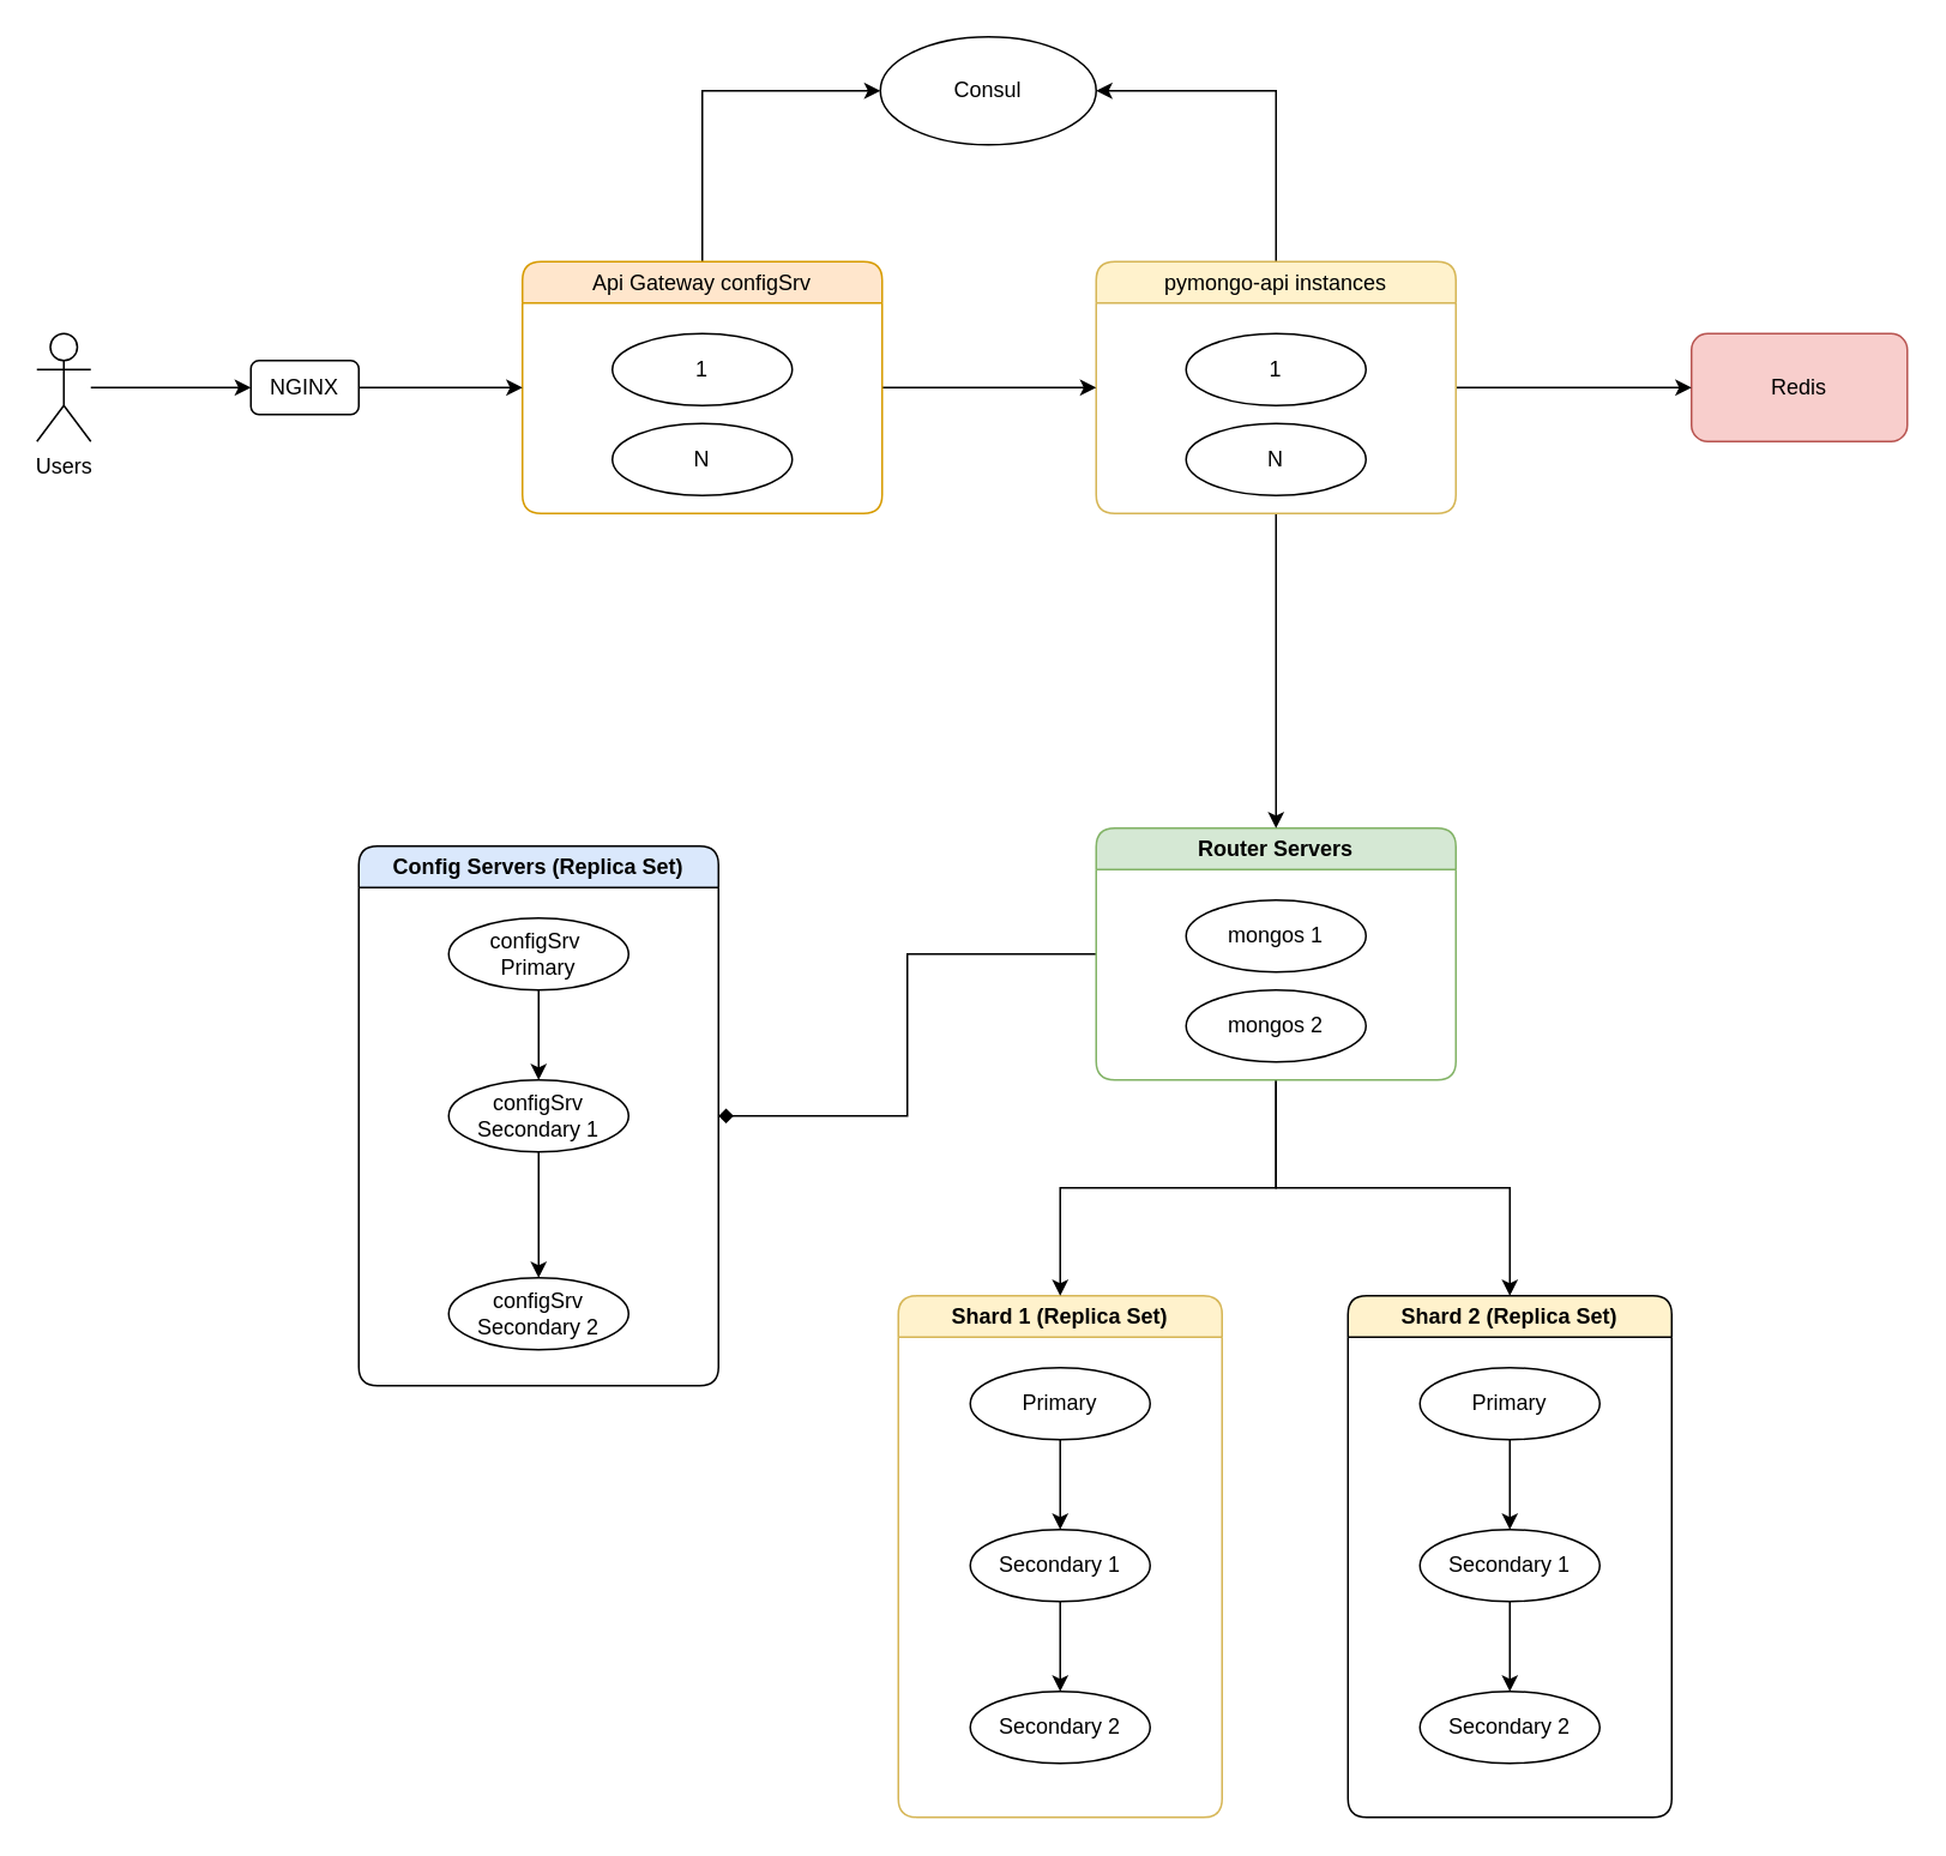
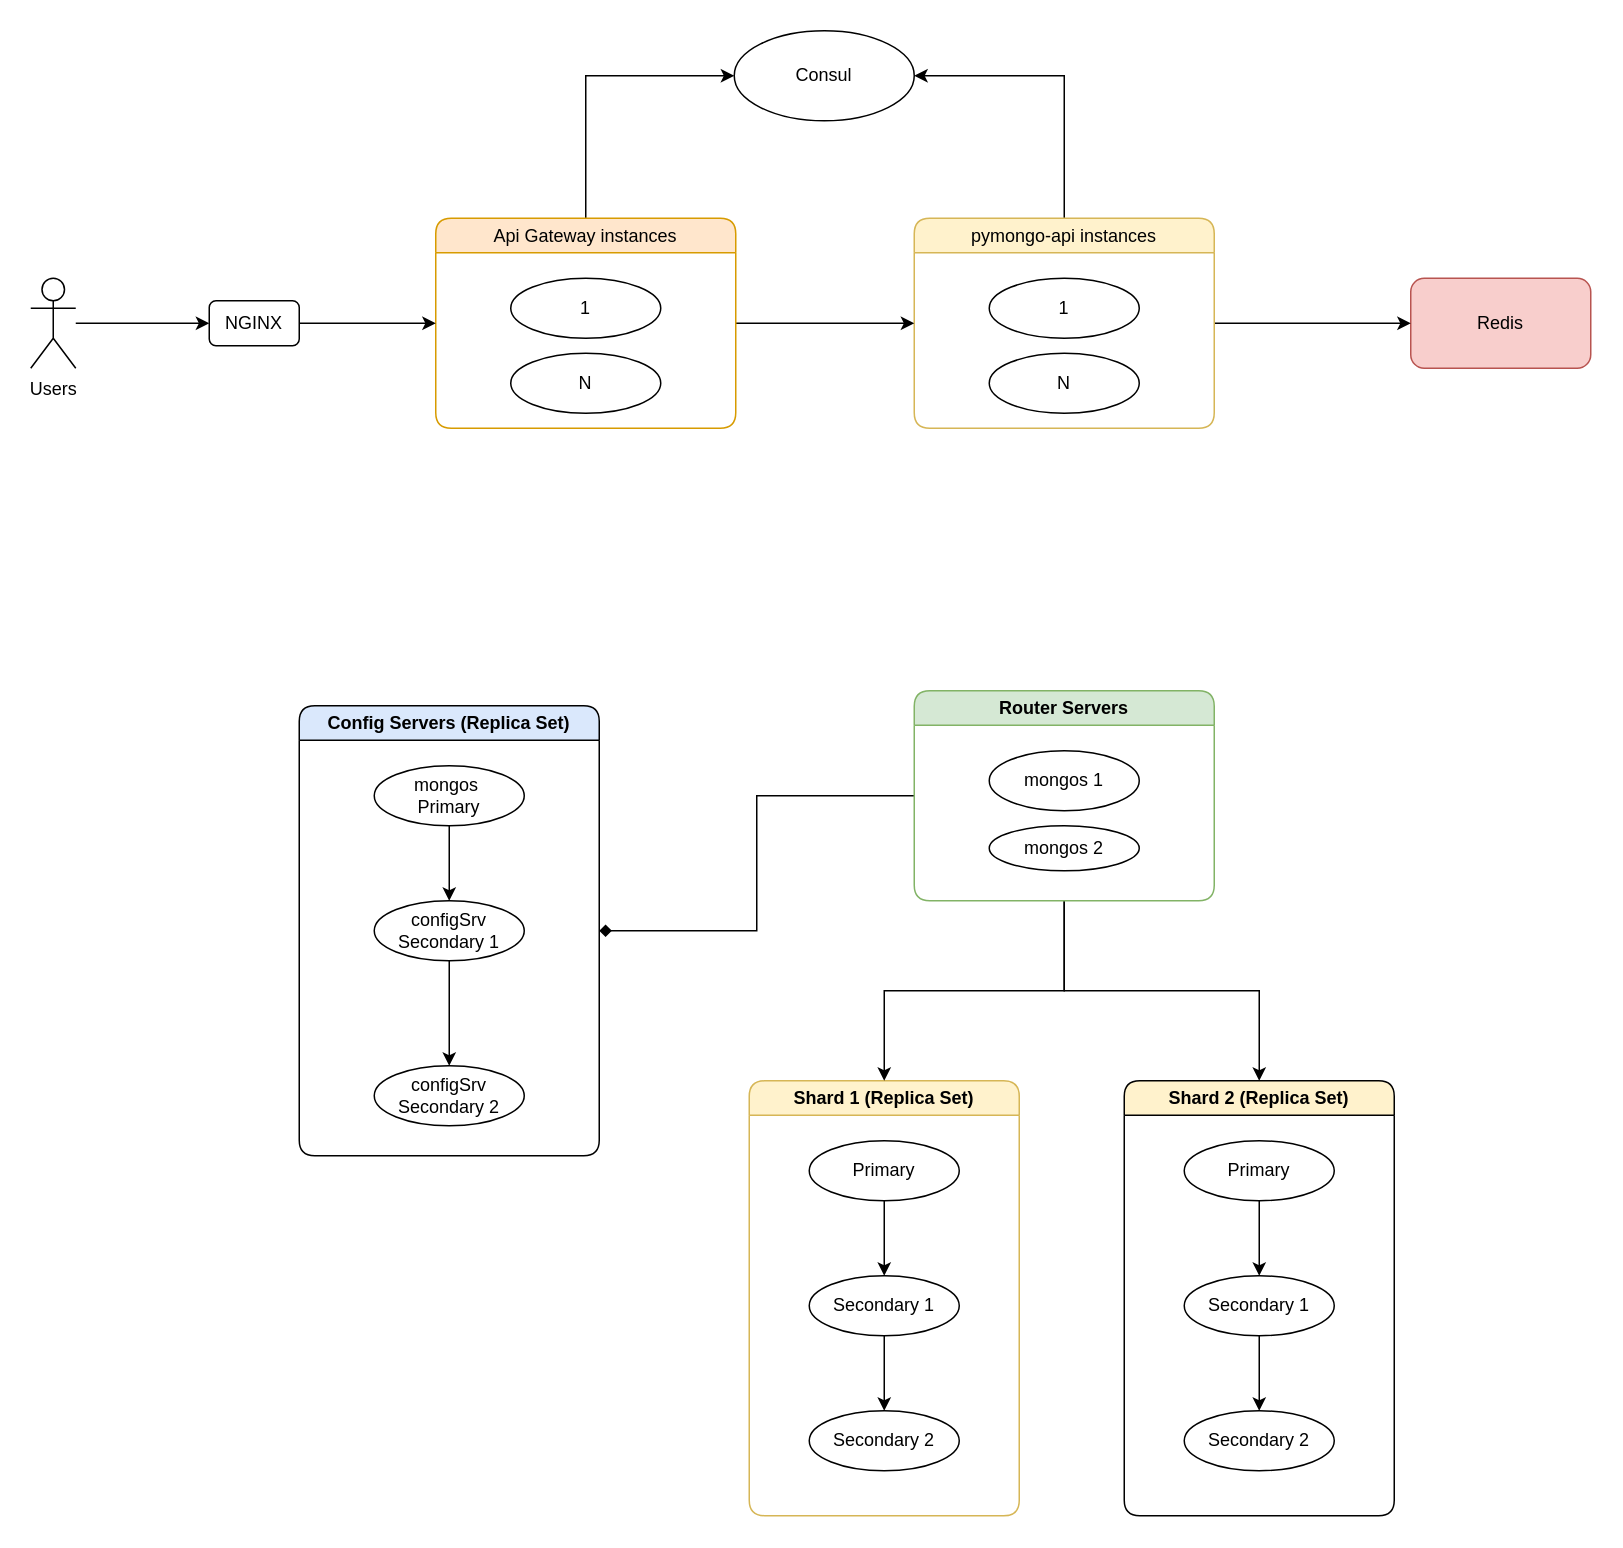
- <mxCell id="37" value="&lt;span style=&quot;font-weight: 400;&quot;&gt;Api Gateway configSrv&lt;/span&gt;" style="swimlane;rounded=1;whiteSpace=wrap;html=1;fillColor=#ffe6cc;strokeColor=#d79b00;" vertex="1" parent="1"><mxGeometry x="290" y="145" width="200" height="140" as="geometry" /></mxCell>
+ <mxCell id="37" value="&lt;span style=&quot;font-weight: 400;&quot;&gt;Api Gateway instances&lt;/span&gt;" style="swimlane;rounded=1;whiteSpace=wrap;html=1;fillColor=#ffe6cc;strokeColor=#d79b00;" vertex="1" parent="1"><mxGeometry x="290" y="145" width="200" height="140" as="geometry" /></mxCell>
- <mxCell id="28" style="edgeStyle=orthogonalEdgeStyle;rounded=0;orthogonalLoop=1;jettySize=auto;html=1;entryX=0.5;entryY=0;entryDx=0;entryDy=0;" edge="1" parent="1" source="30" target="23"><mxGeometry relative="1" as="geometry" /></mxCell>
- <mxCell id="4" value="configSrv&amp;nbsp;&lt;div&gt;Primary&lt;/div&gt;" style="ellipse;whiteSpace=wrap;html=1;fillColor=#ffffff;" parent="2" vertex="1"><mxGeometry x="50" y="40" width="100" height="40" as="geometry" /></mxCell>
+ <mxCell id="4" value="mongos&amp;nbsp;&lt;div&gt;Primary&lt;/div&gt;" style="ellipse;whiteSpace=wrap;html=1;fillColor=#ffffff;" parent="2" vertex="1"><mxGeometry x="50" y="40" width="100" height="40" as="geometry" /></mxCell>
- <mxCell id="25" value="mongos 2" style="ellipse;whiteSpace=wrap;html=1;fillColor=#ffffff;" parent="23" vertex="1"><mxGeometry x="50" y="90" width="100" height="40" as="geometry" /></mxCell>
+ <mxCell id="25" value="mongos 2" style="ellipse;whiteSpace=wrap;html=1;fillColor=#ffffff;" parent="23" vertex="1"><mxGeometry x="50" y="90" width="100" height="30" as="geometry" /></mxCell>
